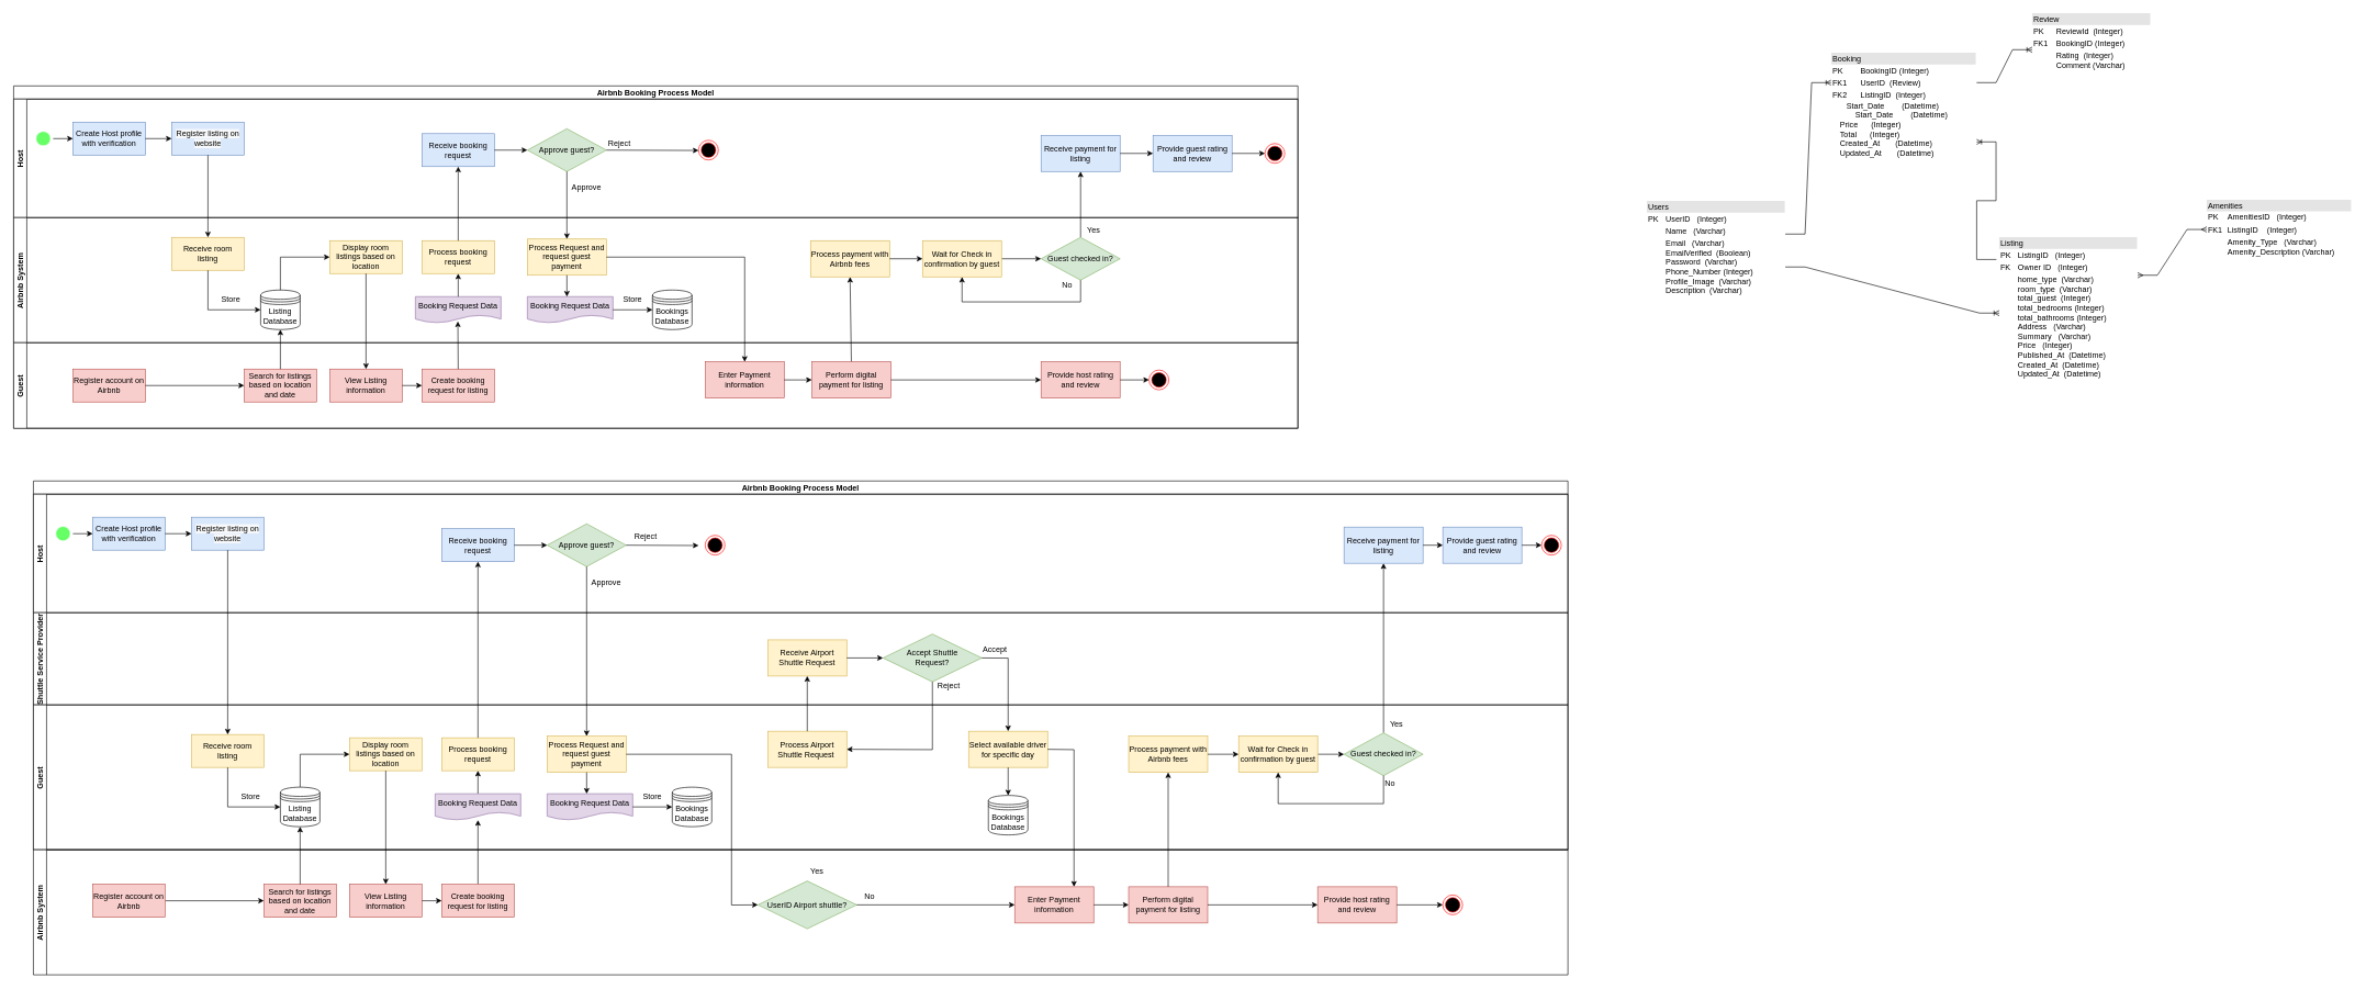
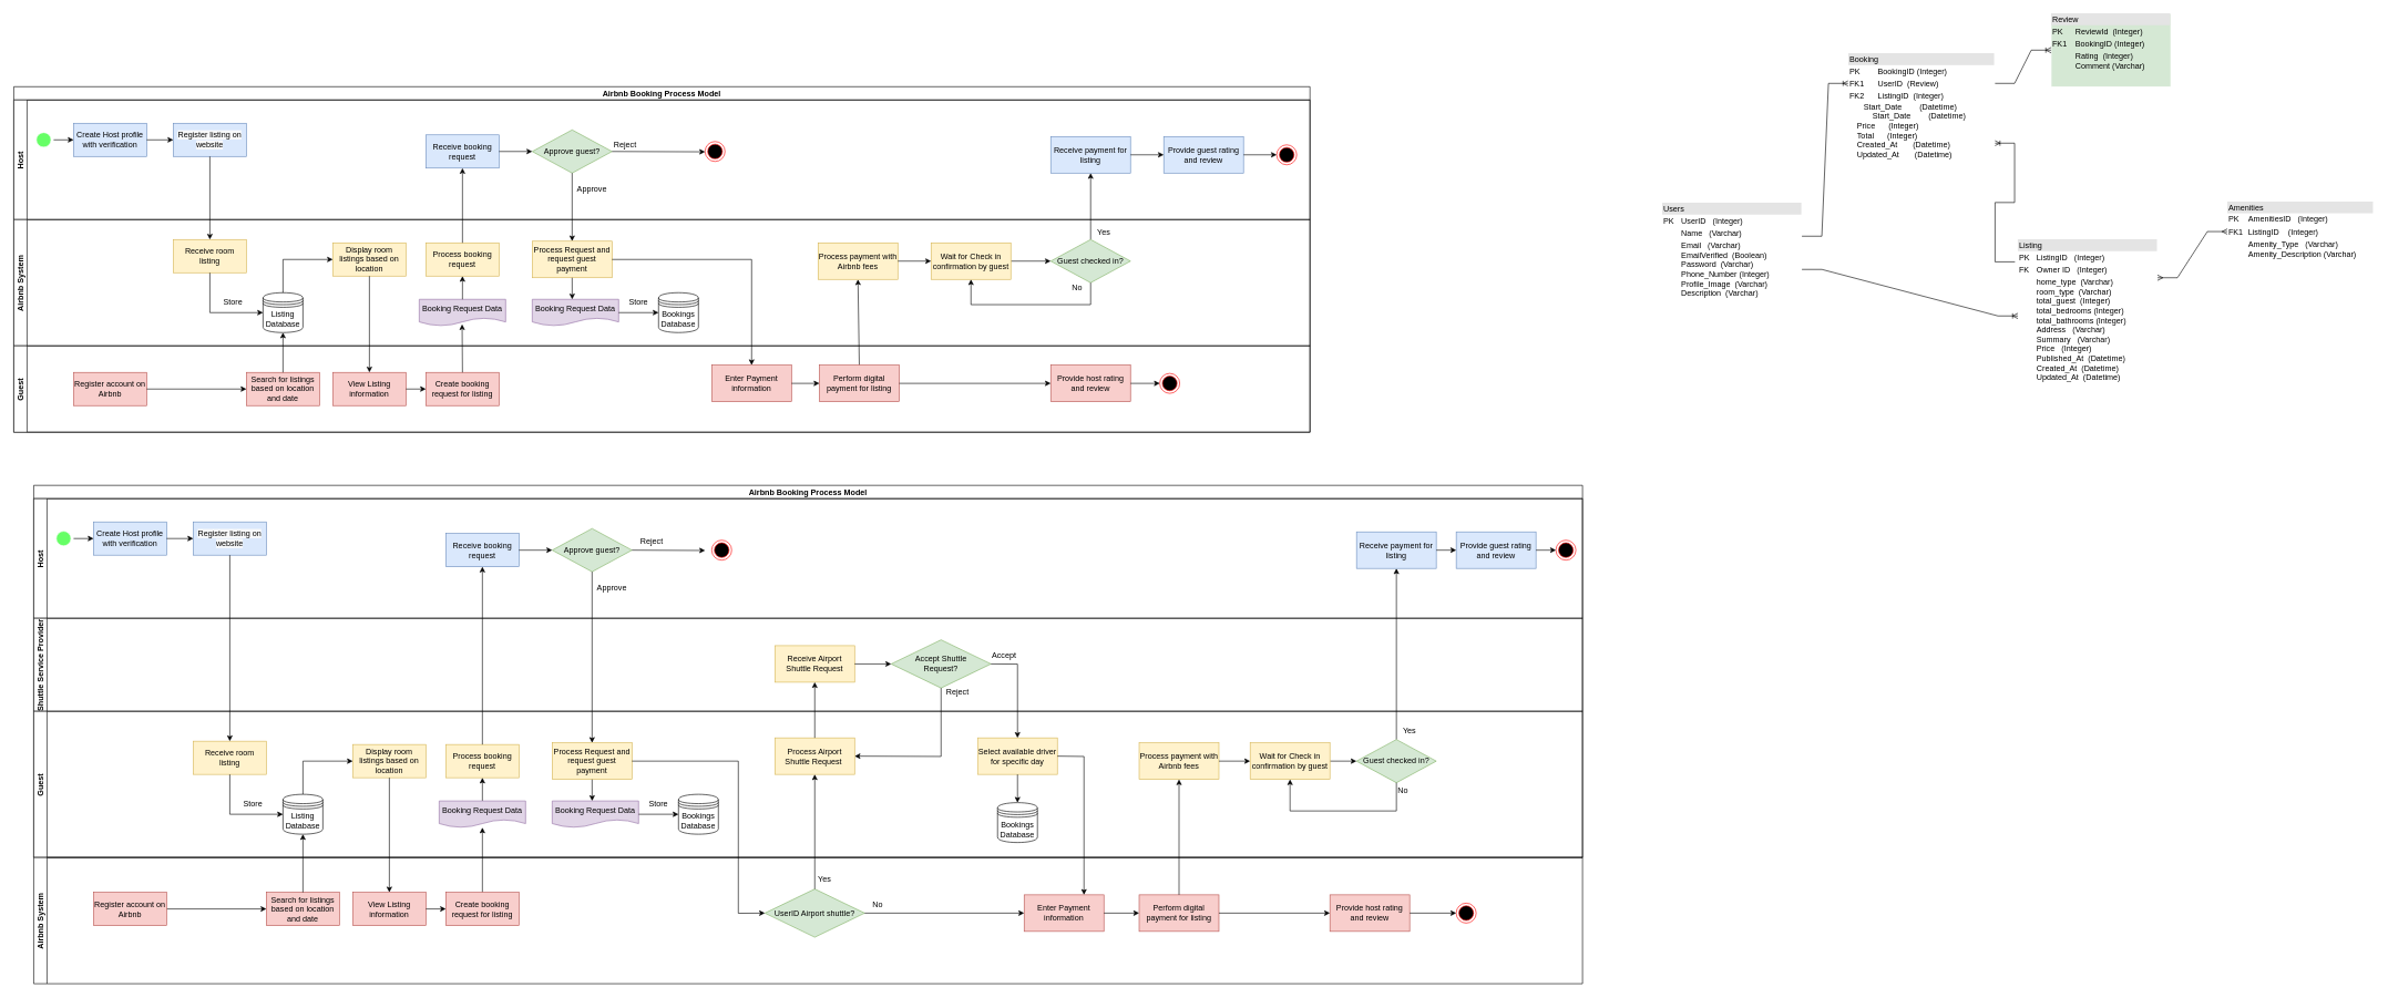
- <mxCell id="74" value="&lt;div style=&quot;box-sizing: border-box ; width: 100% ; background: #e4e4e4 ; padding: 2px&quot;&gt;Review&lt;/div&gt;&lt;table style=&quot;width: 100% ; font-size: 1em&quot; cellpadding=&quot;2&quot; cellspacing=&quot;0&quot;&gt;&lt;tbody&gt;&lt;tr&gt;&lt;td&gt;PK&lt;/td&gt;&lt;td&gt;ReviewId&lt;span style=&quot;white-space: pre&quot;&gt; &lt;/span&gt;&lt;span style=&quot;white-space: pre&quot;&gt; &lt;/span&gt;(Integer)&lt;/td&gt;&lt;/tr&gt;&lt;tr&gt;&lt;td&gt;FK1&lt;/td&gt;&lt;td&gt;BookingID&lt;span style=&quot;white-space: pre&quot;&gt; &lt;/span&gt;(Integer)&lt;/td&gt;&lt;/tr&gt;&lt;tr&gt;&lt;td&gt;&lt;/td&gt;&lt;td&gt;Rating&lt;span style=&quot;white-space: pre&quot;&gt; &lt;/span&gt;&lt;span style=&quot;white-space: pre&quot;&gt; &lt;/span&gt;(Integer)&lt;br&gt;Comment&lt;span style=&quot;white-space: pre&quot;&gt; &lt;/span&gt;(Varchar)&lt;/td&gt;&lt;/tr&gt;&lt;/tbody&gt;&lt;/table&gt;" style="verticalAlign=top;align=left;overflow=fill;html=1;fontColor=default;strokeColor=#FFFFFF;fillColor=#FFFFFF;" parent="1" vertex="1"><mxGeometry x="3085" y="20" width="180" height="110" as="geometry" /></mxCell>
+ <mxCell id="74" value="&lt;div style=&quot;box-sizing: border-box ; width: 100% ; background: #e4e4e4 ; padding: 2px&quot;&gt;Review&lt;/div&gt;&lt;table style=&quot;width: 100% ; font-size: 1em&quot; cellpadding=&quot;2&quot; cellspacing=&quot;0&quot;&gt;&lt;tbody&gt;&lt;tr&gt;&lt;td&gt;PK&lt;/td&gt;&lt;td&gt;ReviewId&lt;span style=&quot;white-space: pre&quot;&gt; &lt;/span&gt;&lt;span style=&quot;white-space: pre&quot;&gt; &lt;/span&gt;(Integer)&lt;/td&gt;&lt;/tr&gt;&lt;tr&gt;&lt;td&gt;FK1&lt;/td&gt;&lt;td&gt;BookingID&lt;span style=&quot;white-space: pre&quot;&gt; &lt;/span&gt;(Integer)&lt;/td&gt;&lt;/tr&gt;&lt;tr&gt;&lt;td&gt;&lt;/td&gt;&lt;td&gt;Rating&lt;span style=&quot;white-space: pre&quot;&gt; &lt;/span&gt;&lt;span style=&quot;white-space: pre&quot;&gt; &lt;/span&gt;(Integer)&lt;br&gt;Comment&lt;span style=&quot;white-space: pre&quot;&gt; &lt;/span&gt;(Varchar)&lt;/td&gt;&lt;/tr&gt;&lt;/tbody&gt;&lt;/table&gt;" style="verticalAlign=top;align=left;overflow=fill;html=1;fontColor=default;strokeColor=#FFFFFF;fillColor=#d5e8d4;" parent="1" vertex="1"><mxGeometry x="3085" y="20" width="180" height="110" as="geometry" /></mxCell>
+ <mxCell id="158" value="" style="endArrow=classic;html=1;rounded=0;exitX=0.5;exitY=0;exitDx=0;exitDy=0;entryX=0.5;entryY=1;entryDx=0;entryDy=0;" edge="1" parent="1" source="150" target="124"><mxGeometry width="50" height="50" relative="1" as="geometry"><mxPoint x="1100" y="1245" as="sourcePoint" /><mxPoint x="1105" y="1225" as="targetPoint" /></mxGeometry></mxCell>
